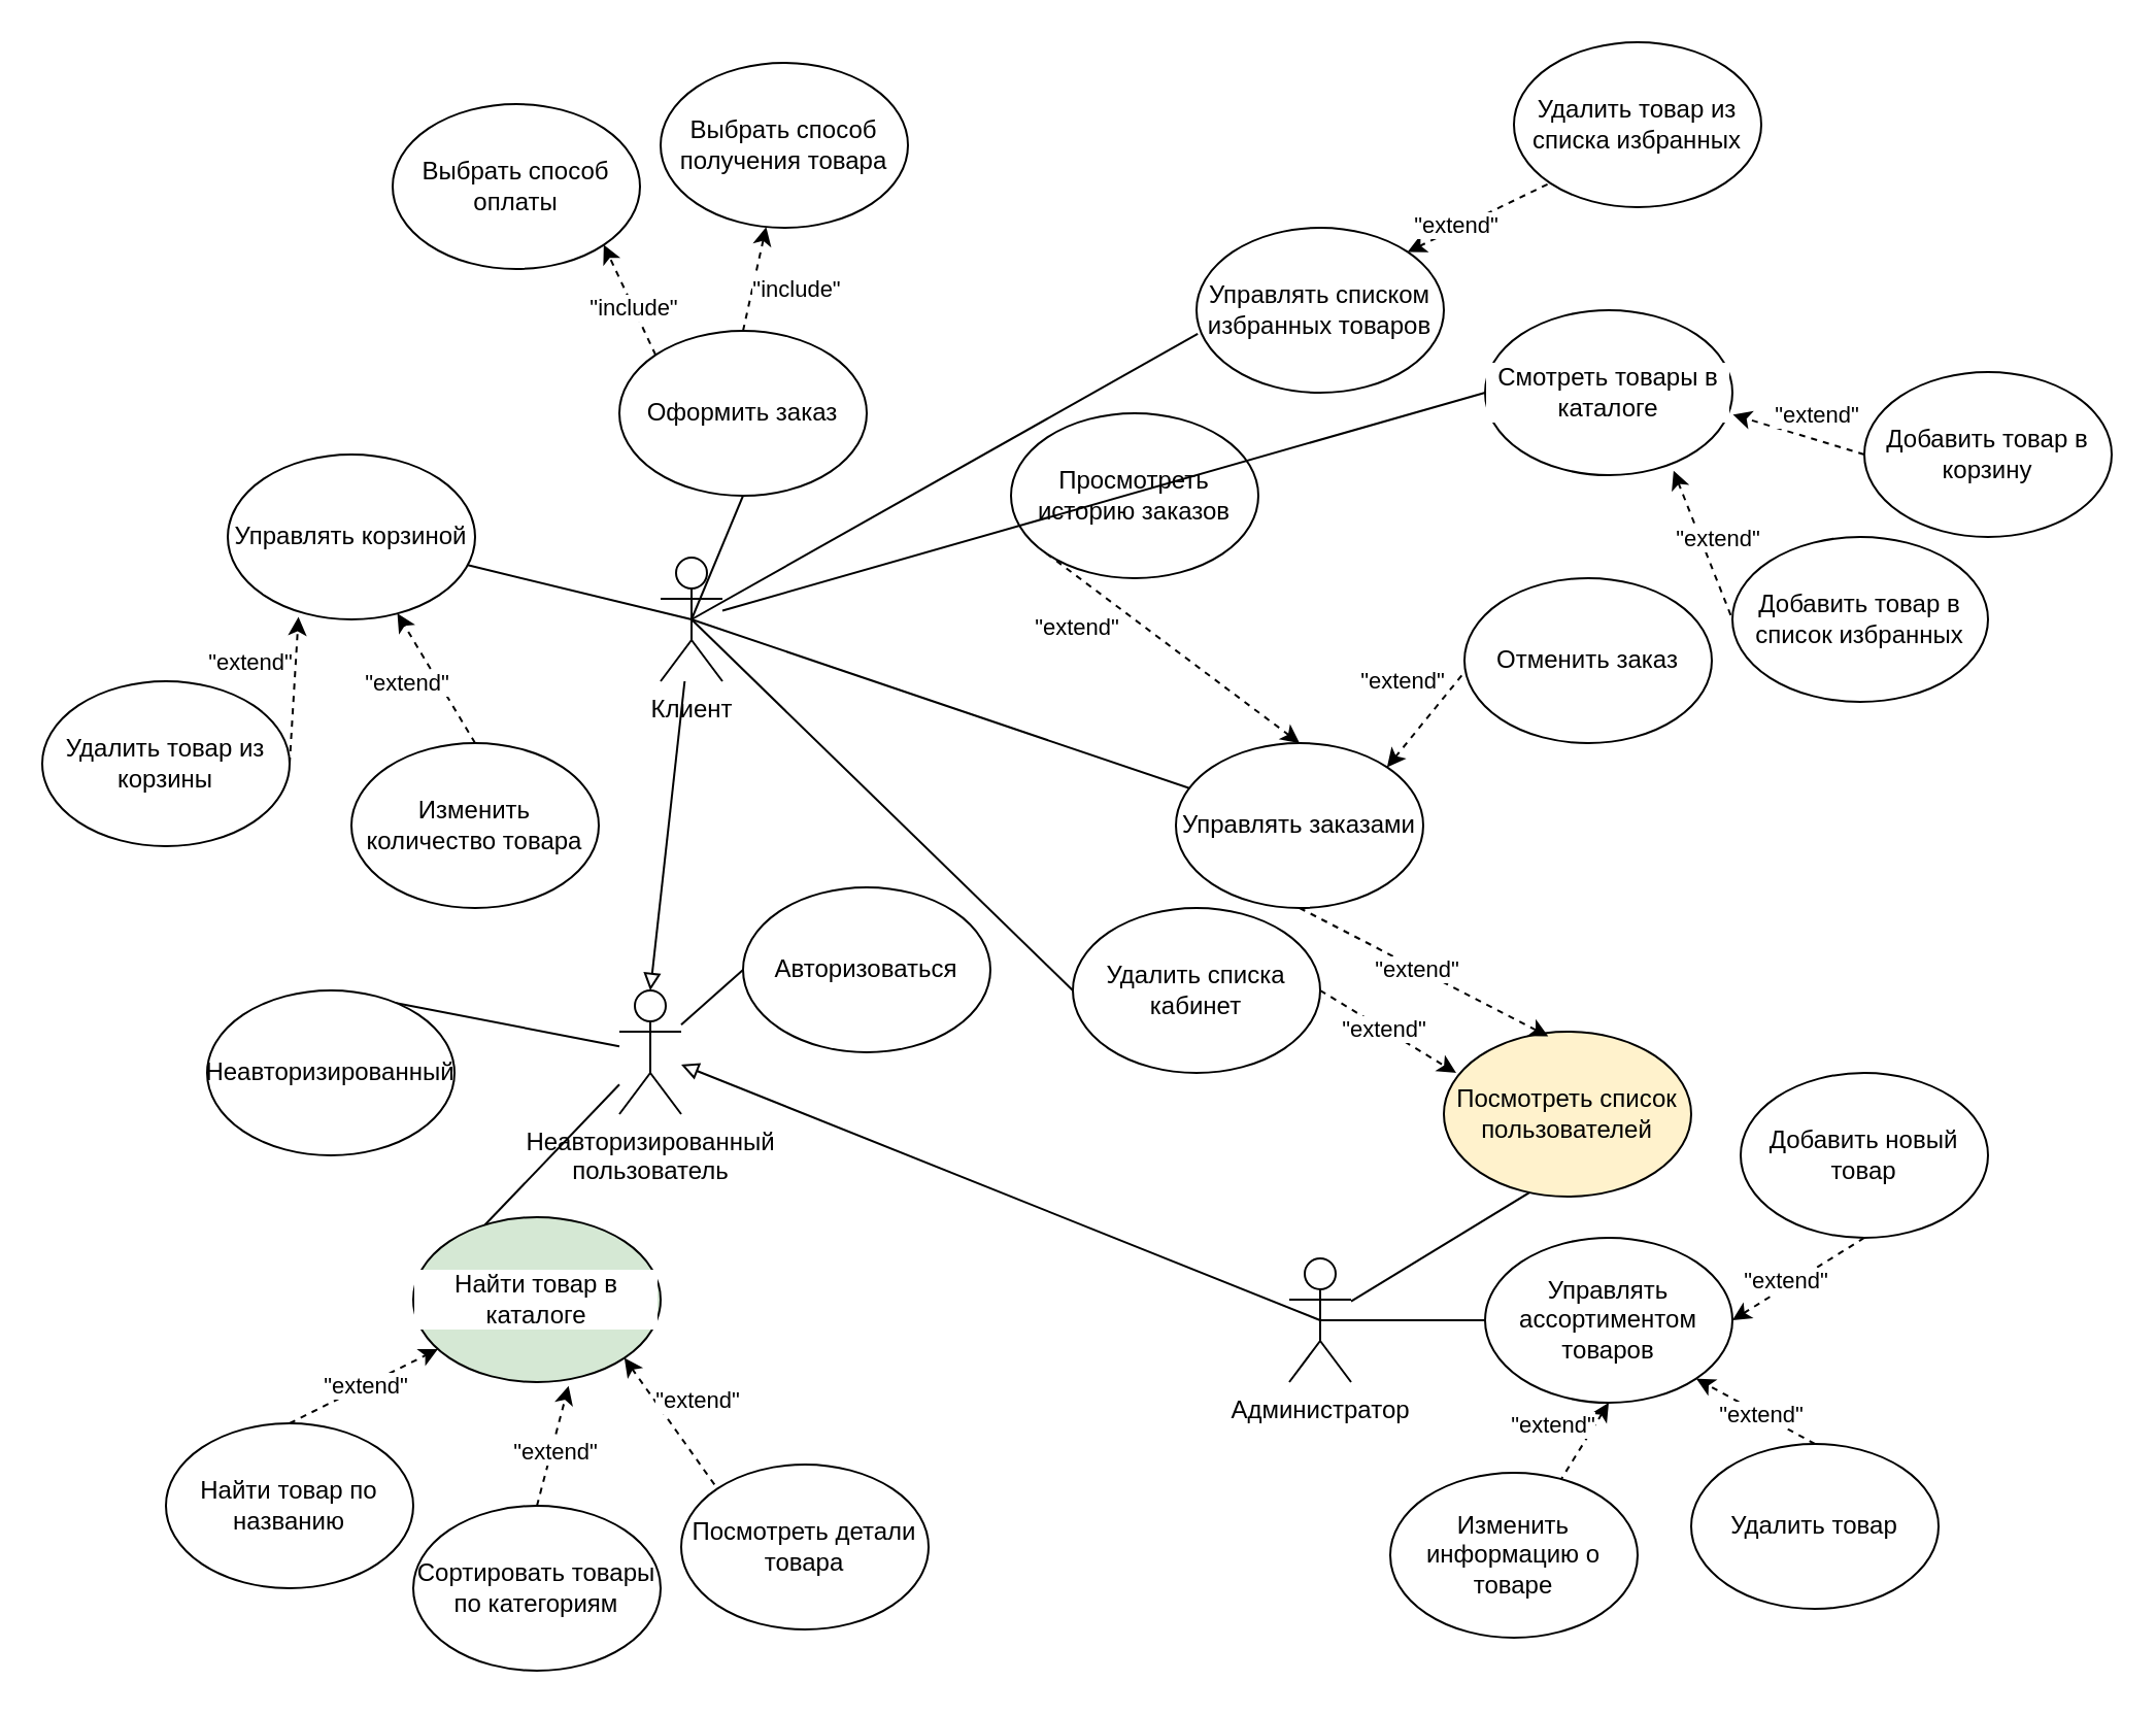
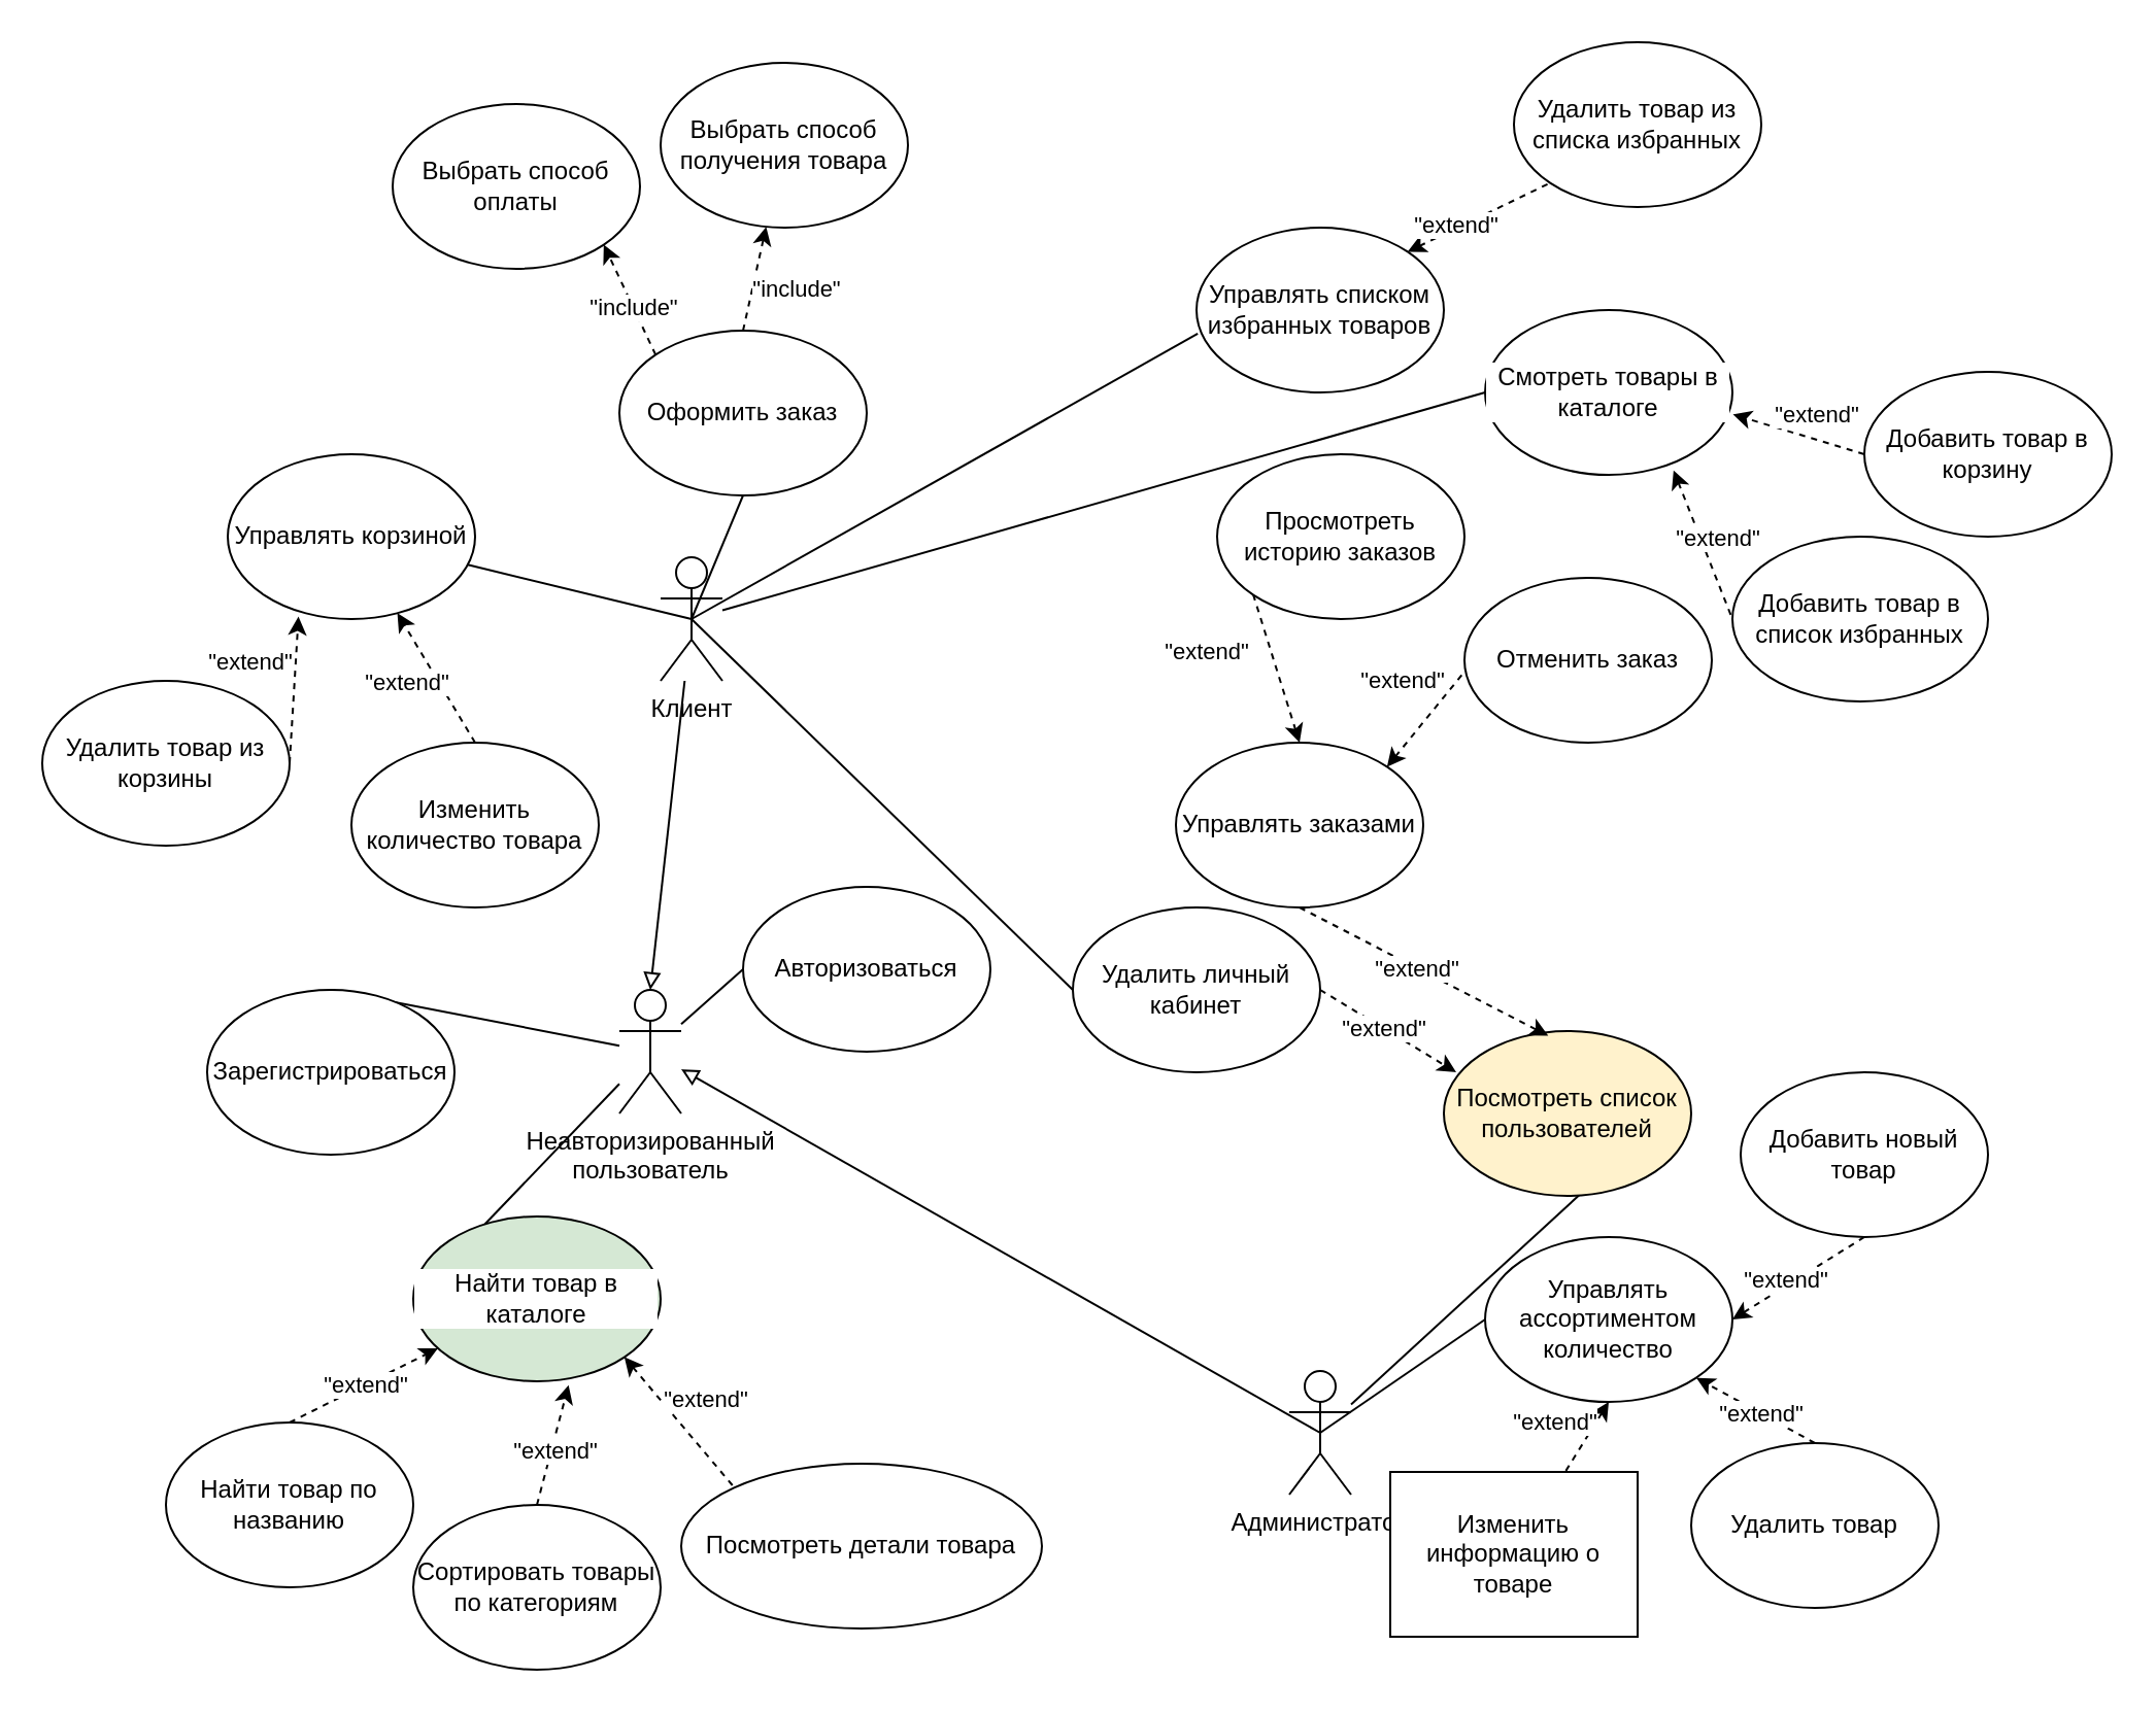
- <mxCell id="27" value="Просмотреть историю заказов" style="ellipse;whiteSpace=wrap;html=1;" parent="1" vertex="1"><mxGeometry x="490" y="200" width="120" height="80" as="geometry" /></mxCell>
+ <mxCell id="27" value="Просмотреть историю заказов" style="ellipse;whiteSpace=wrap;html=1;" parent="1" vertex="1"><mxGeometry x="590" y="220" width="120" height="80" as="geometry" /></mxCell>
- <mxCell id="7" style="rounded=0;orthogonalLoop=1;jettySize=auto;html=1;exitX=0.5;exitY=0.5;exitDx=0;exitDy=0;exitPerimeter=0;endArrow=none;endFill=0;" parent="1" source="8" target="26" edge="1"><mxGeometry relative="1" as="geometry" /></mxCell>
- <mxCell id="33" value="Удалить списка кабинет" style="ellipse;whiteSpace=wrap;html=1;" parent="1" vertex="1"><mxGeometry x="520" y="440" width="120" height="80" as="geometry" /></mxCell>
+ <mxCell id="33" value="Удалить личный кабинет" style="ellipse;whiteSpace=wrap;html=1;" parent="1" vertex="1"><mxGeometry x="520" y="440" width="120" height="80" as="geometry" /></mxCell>
- <mxCell id="68" value="Неавторизированный" style="ellipse;whiteSpace=wrap;html=1;" parent="1" vertex="1"><mxGeometry x="100" y="480" width="120" height="80" as="geometry" /></mxCell>
+ <mxCell id="68" value="Зарегистрироваться" style="ellipse;whiteSpace=wrap;html=1;" parent="1" vertex="1"><mxGeometry x="100" y="480" width="120" height="80" as="geometry" /></mxCell>
- <mxCell id="13" value="Администратор" style="shape=umlActor;verticalLabelPosition=bottom;verticalAlign=top;html=1;outlineConnect=0;" parent="1" vertex="1"><mxGeometry x="625" y="610" width="30" height="60" as="geometry" /></mxCell>
+ <mxCell id="13" value="Администратор" style="shape=umlActor;verticalLabelPosition=bottom;verticalAlign=top;html=1;outlineConnect=0;" parent="1" vertex="1"><mxGeometry x="625" y="665" width="30" height="60" as="geometry" /></mxCell>
- <mxCell id="22" value="Управлять ассортиментом товаров" style="ellipse;whiteSpace=wrap;html=1;" parent="1" vertex="1"><mxGeometry x="720" y="600" width="120" height="80" as="geometry" /></mxCell>
+ <mxCell id="22" value="Управлять ассортиментом количество" style="ellipse;whiteSpace=wrap;html=1;" parent="1" vertex="1"><mxGeometry x="720" y="600" width="120" height="80" as="geometry" /></mxCell>
- <mxCell id="36" value="Посмотреть детали товара" style="ellipse;whiteSpace=wrap;html=1;" parent="1" vertex="1"><mxGeometry x="330" y="710" width="120" height="80" as="geometry" /></mxCell>
+ <mxCell id="36" value="Посмотреть детали товара" style="ellipse;whiteSpace=wrap;html=1;" parent="1" vertex="1"><mxGeometry x="330" y="710" width="175" height="80" as="geometry" /></mxCell>
- <mxCell id="23" value="Изменить информацию о товаре" style="ellipse;whiteSpace=wrap;html=1;" parent="1" vertex="1"><mxGeometry x="674" y="714" width="120" height="80" as="geometry" /></mxCell>
+ <mxCell id="23" value="Изменить информацию о товаре" style="whiteSpace=wrap;html=1;rounded=0;" parent="1" vertex="1"><mxGeometry x="674" y="714" width="120" height="80" as="geometry" /></mxCell>
